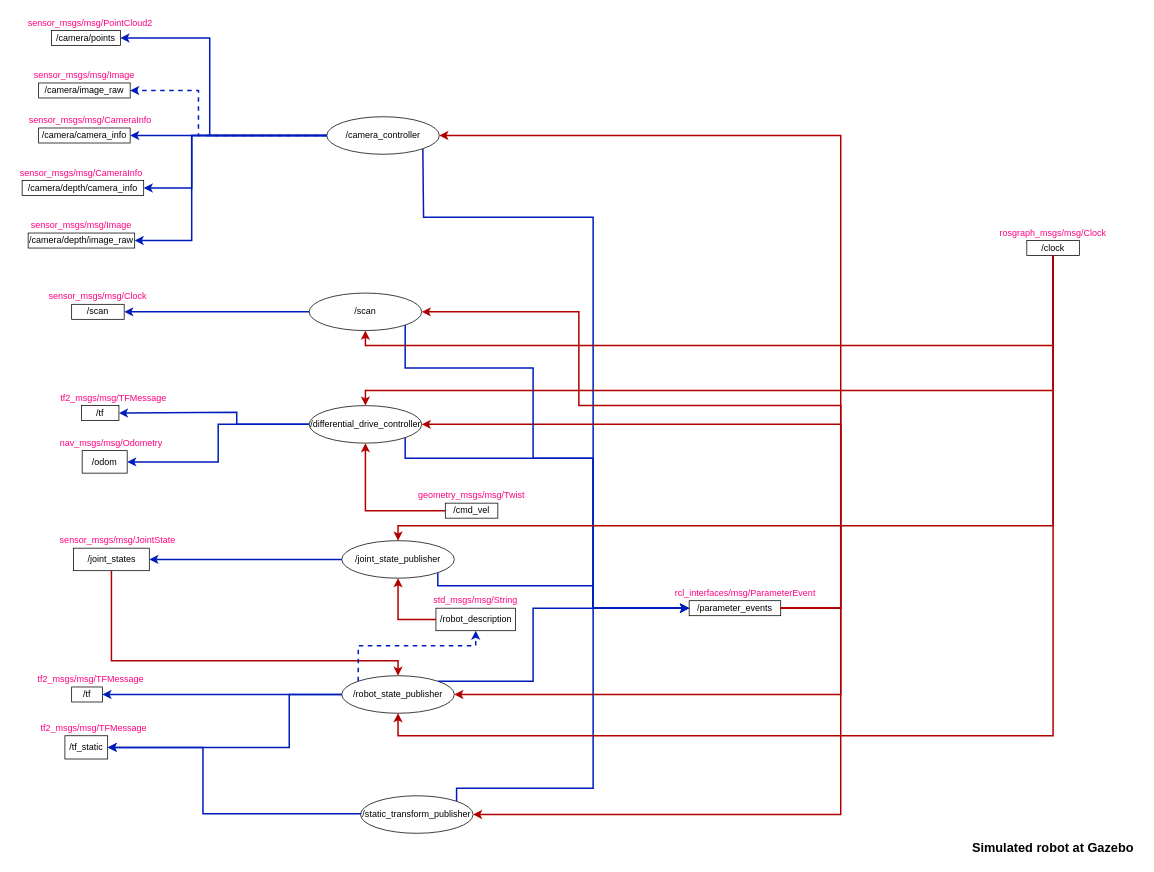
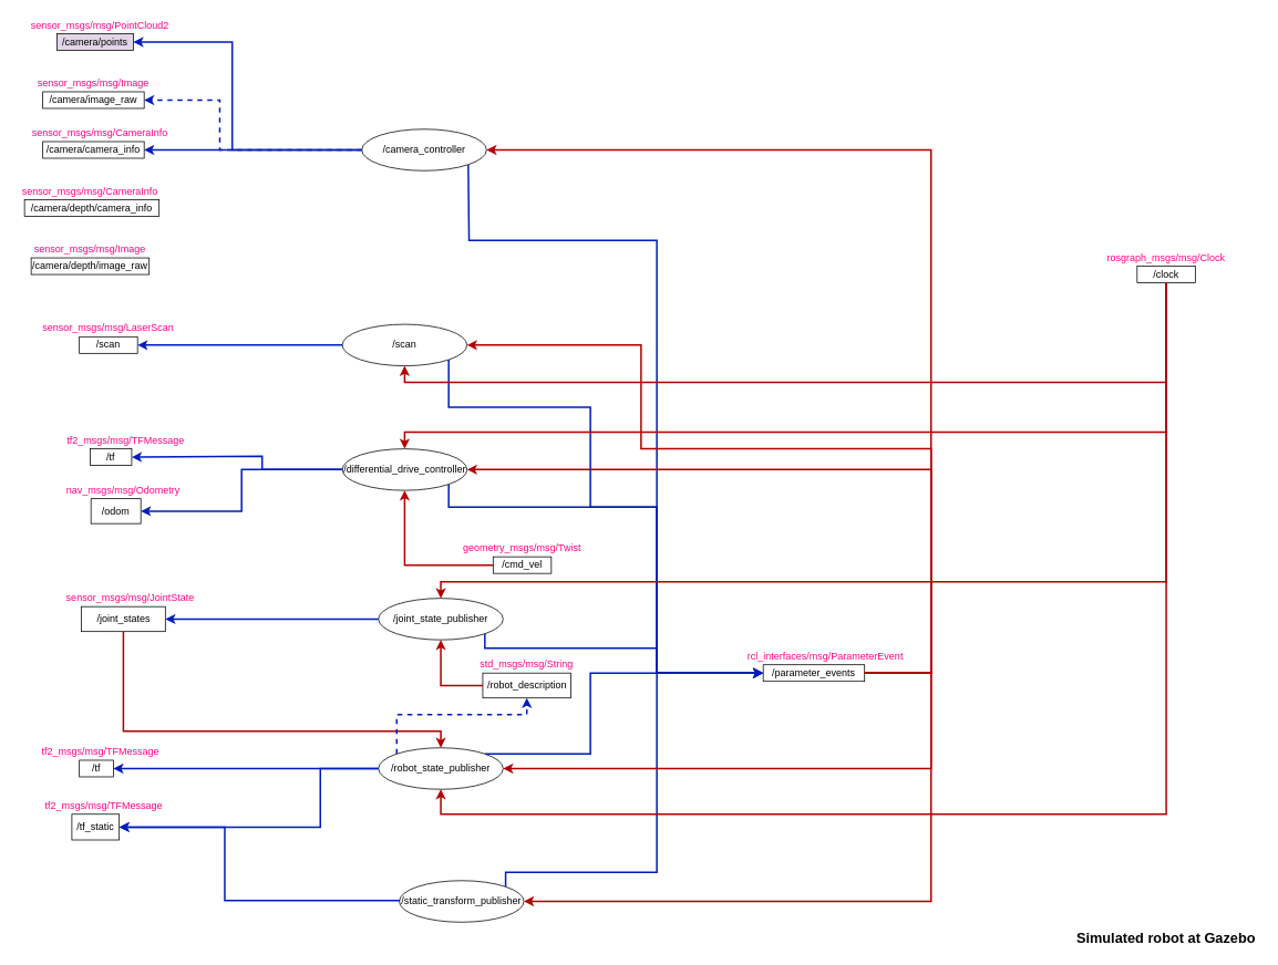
- <mxCell id="24" value="/camera/points" style="rounded=0;whiteSpace=wrap;html=1;" vertex="1" parent="1"><mxGeometry x="68" y="40" width="92" height="20" as="geometry" /></mxCell>
+ <mxCell id="24" value="/camera/points" style="rounded=0;whiteSpace=wrap;html=1;fillColor=#e1d5e7;" vertex="1" parent="1"><mxGeometry x="68" y="40" width="92" height="20" as="geometry" /></mxCell>
- <mxCell id="35" style="edgeStyle=orthogonalEdgeStyle;curved=0;rounded=0;orthogonalLoop=1;jettySize=auto;html=1;strokeWidth=2;fillColor=#0050ef;strokeColor=#001DBC;entryX=1;entryY=0.5;entryDx=0;entryDy=0;exitX=0;exitY=0.5;exitDx=0;exitDy=0;" edge="1" parent="1" source="15" target="18"><mxGeometry relative="1" as="geometry"><mxPoint x="205" y="250" as="targetPoint" /><Array as="points"><mxPoint x="255" y="180" /><mxPoint x="255" y="250" /></Array><mxPoint x="505" y="249.5" as="sourcePoint" /></mxGeometry></mxCell>
- <mxCell id="36" style="edgeStyle=orthogonalEdgeStyle;curved=0;rounded=0;orthogonalLoop=1;jettySize=auto;html=1;strokeWidth=2;fillColor=#0050ef;strokeColor=#001DBC;entryX=1;entryY=0.5;entryDx=0;entryDy=0;exitX=0;exitY=0.5;exitDx=0;exitDy=0;" edge="1" parent="1" source="15" target="20"><mxGeometry relative="1" as="geometry"><mxPoint x="195" y="319.5" as="targetPoint" /><Array as="points"><mxPoint x="255" y="180" /><mxPoint x="255" y="320" /></Array><mxPoint x="415" y="200" as="sourcePoint" /></mxGeometry></mxCell>
- <mxCell id="7" value="sensor_msgs/msg/Clock" style="text;html=1;strokeColor=none;fillColor=none;align=center;verticalAlign=middle;whiteSpace=wrap;rounded=0;fontColor=#FF0080;" parent="1" vertex="1"><mxGeometry x="47" y="385" width="166" height="20" as="geometry" /></mxCell>
+ <mxCell id="7" value="sensor_msgs/msg/LaserScan" style="text;html=1;strokeColor=none;fillColor=none;align=center;verticalAlign=middle;whiteSpace=wrap;rounded=0;fontColor=#FF0080;" parent="1" vertex="1"><mxGeometry x="47" y="385" width="166" height="20" as="geometry" /></mxCell>
